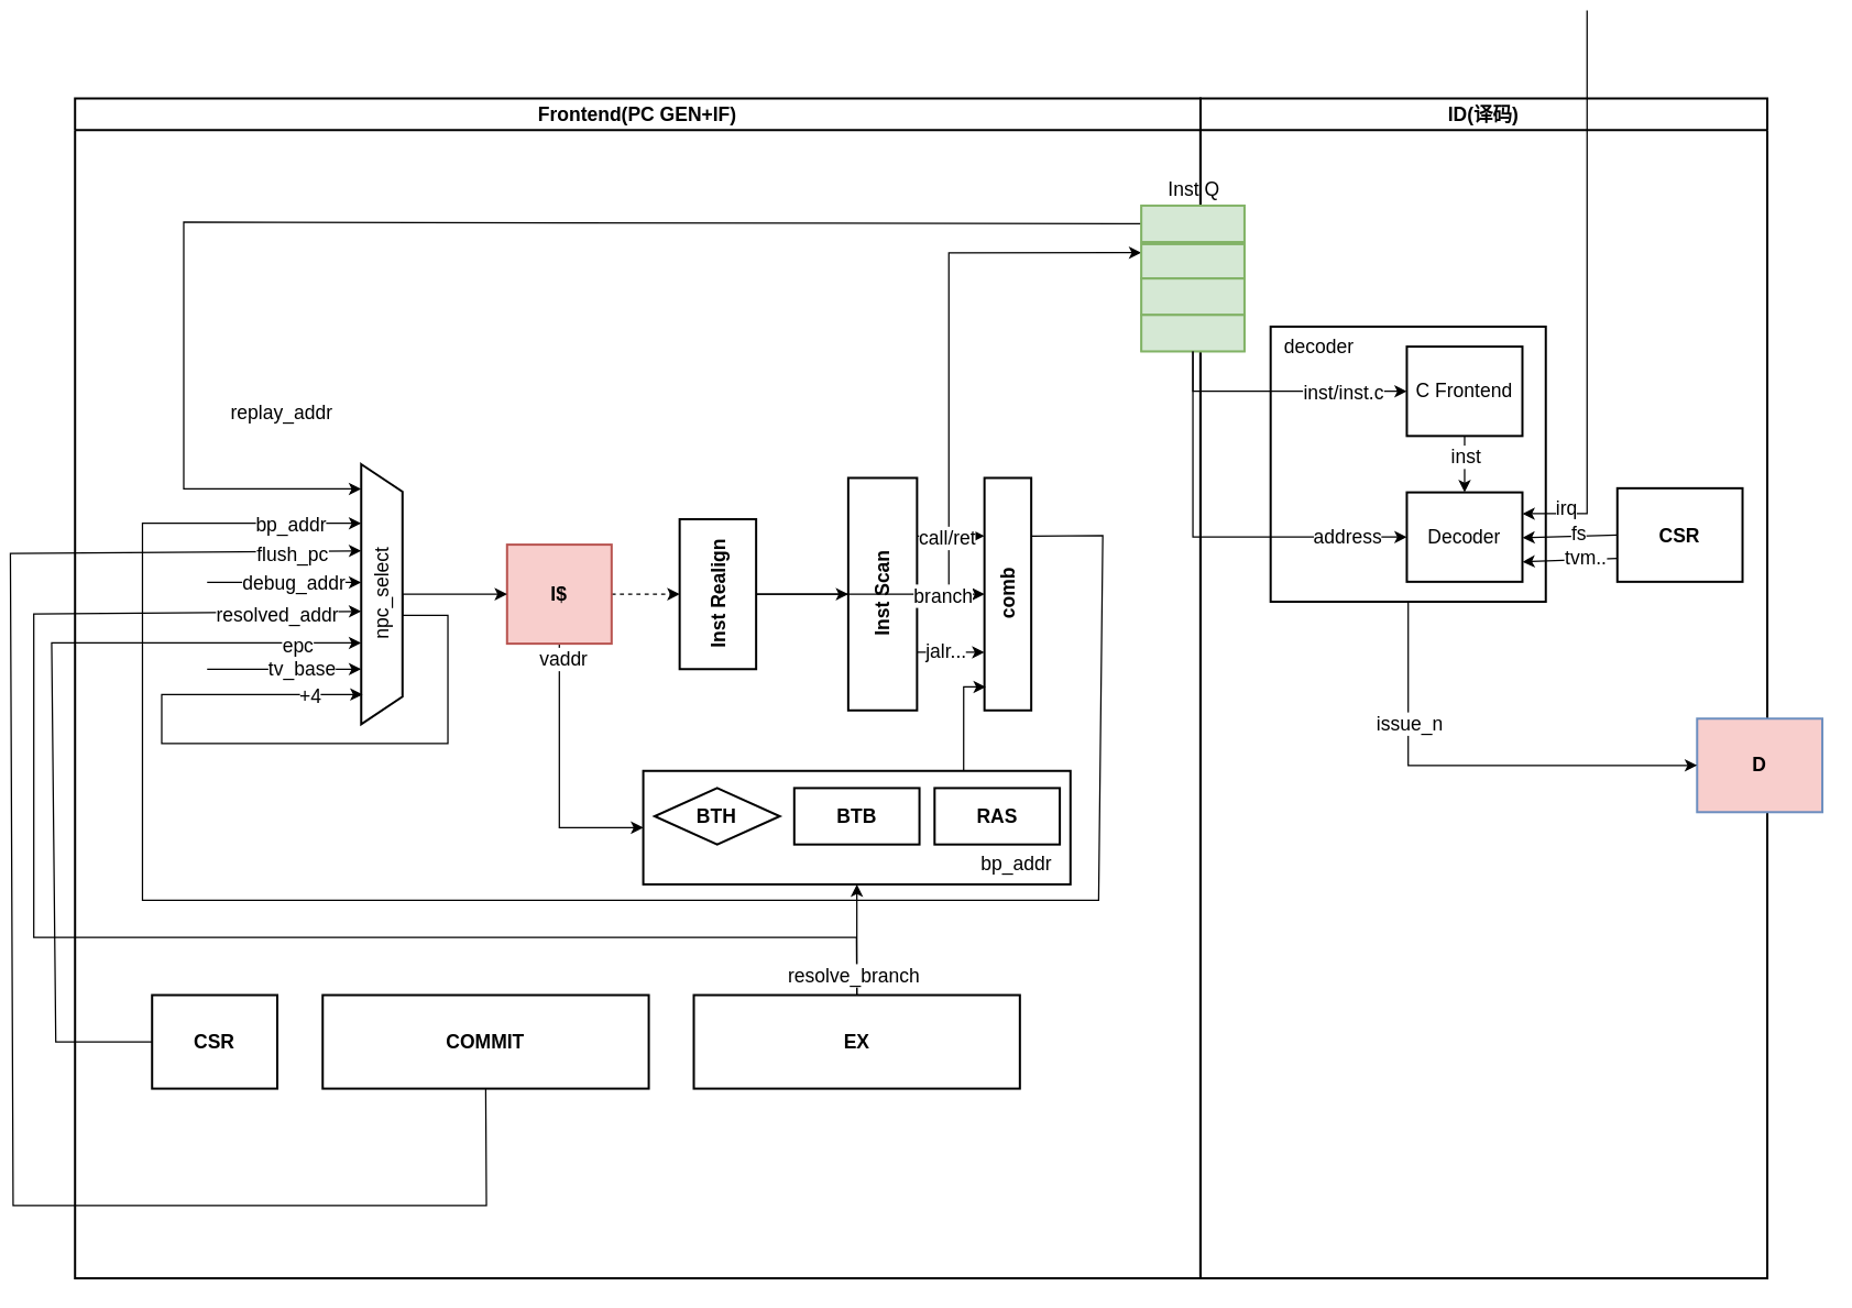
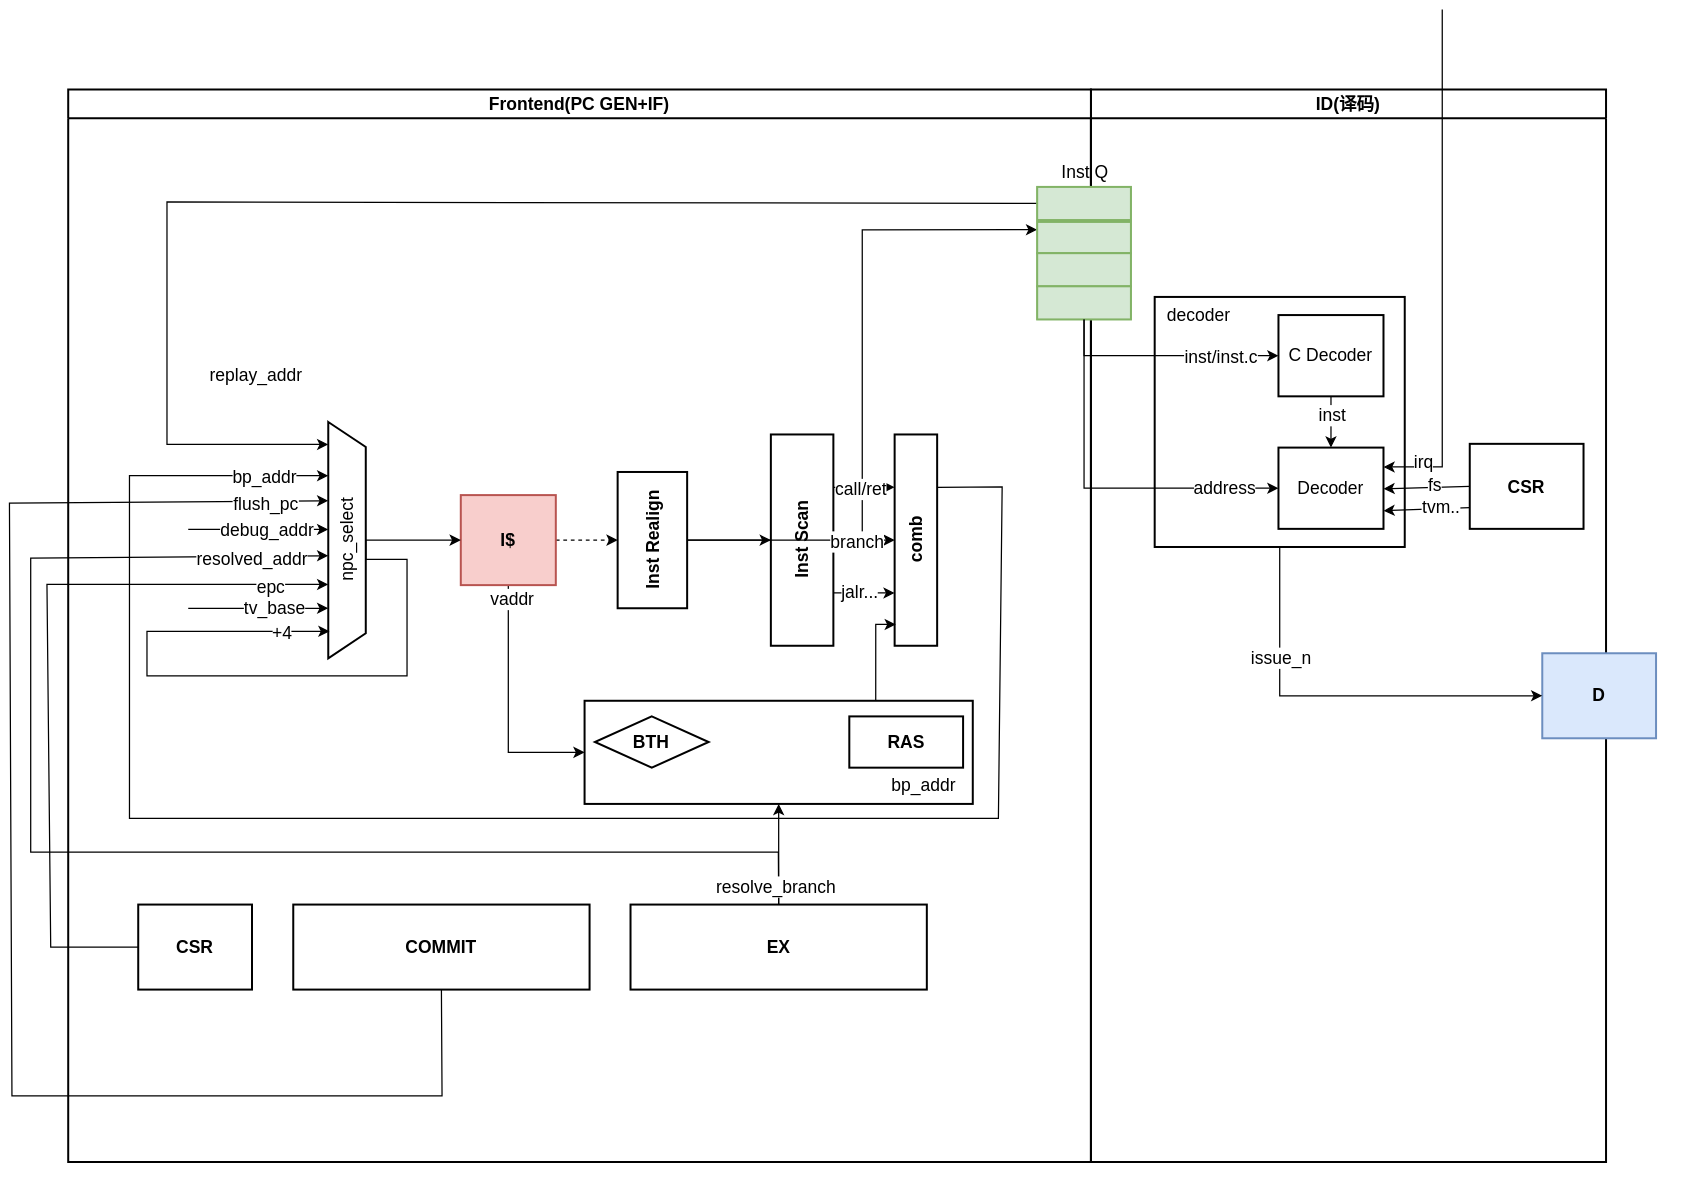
- <mxCell id="5" value="C Frontend" style="rounded=0;whiteSpace=wrap;html=1;strokeColor=default;strokeWidth=1.6;fontFamily=Helvetica;fontSize=14;fontColor=default;fillColor=default;horizontal=1;" vertex="1" parent="4"><mxGeometry x="99" y="14.5" width="84" height="65" as="geometry" /></mxCell>
+ <mxCell id="5" value="C Decoder" style="rounded=0;whiteSpace=wrap;html=1;strokeColor=default;strokeWidth=1.6;fontFamily=Helvetica;fontSize=14;fontColor=default;fillColor=default;horizontal=1;" vertex="1" parent="4"><mxGeometry x="99" y="14.5" width="84" height="65" as="geometry" /></mxCell>
- <mxCell id="12" value="&lt;h6&gt;&lt;span style=&quot;font-size: 14px;&quot;&gt;D&lt;/span&gt;&lt;/h6&gt;" style="rounded=0;whiteSpace=wrap;html=1;strokeWidth=1.6;fillColor=#f8cecc;strokeColor=#6c8ebf;" vertex="1" parent="2"><mxGeometry x="361" y="451" width="91" height="68" as="geometry" /></mxCell>
+ <mxCell id="12" value="&lt;h6&gt;&lt;span style=&quot;font-size: 14px;&quot;&gt;D&lt;/span&gt;&lt;/h6&gt;" style="rounded=0;whiteSpace=wrap;html=1;strokeWidth=1.6;fillColor=#dae8fc;strokeColor=#6c8ebf;" vertex="1" parent="2"><mxGeometry x="361" y="451" width="91" height="68" as="geometry" /></mxCell>
- <mxCell id="51" value="&lt;h6&gt;&lt;font style=&quot;font-size: 14px;&quot;&gt;BTB&lt;/font&gt;&lt;/h6&gt;" style="rounded=0;whiteSpace=wrap;html=1;strokeWidth=1.6;" vertex="1" parent="49"><mxGeometry x="109.75" y="12.5" width="91" height="41" as="geometry" /></mxCell>
